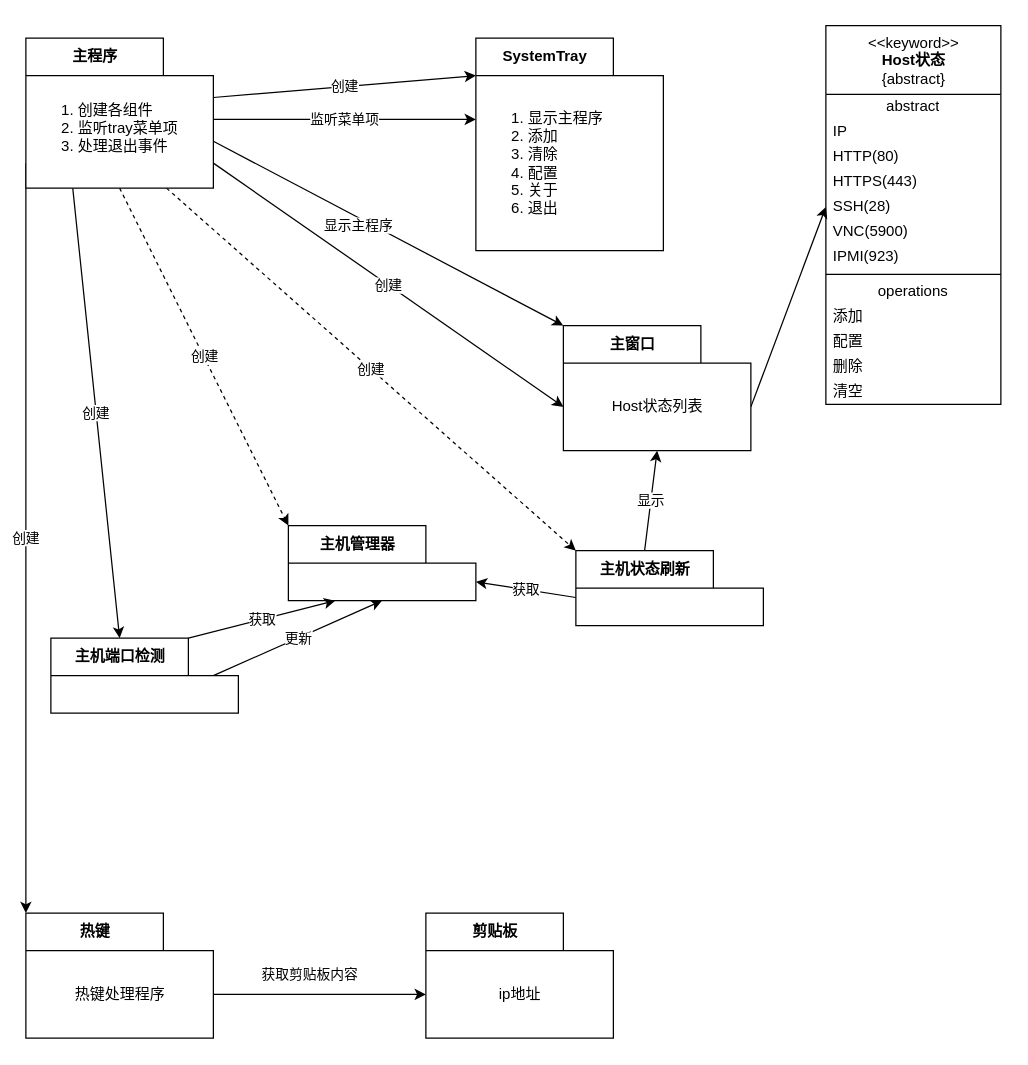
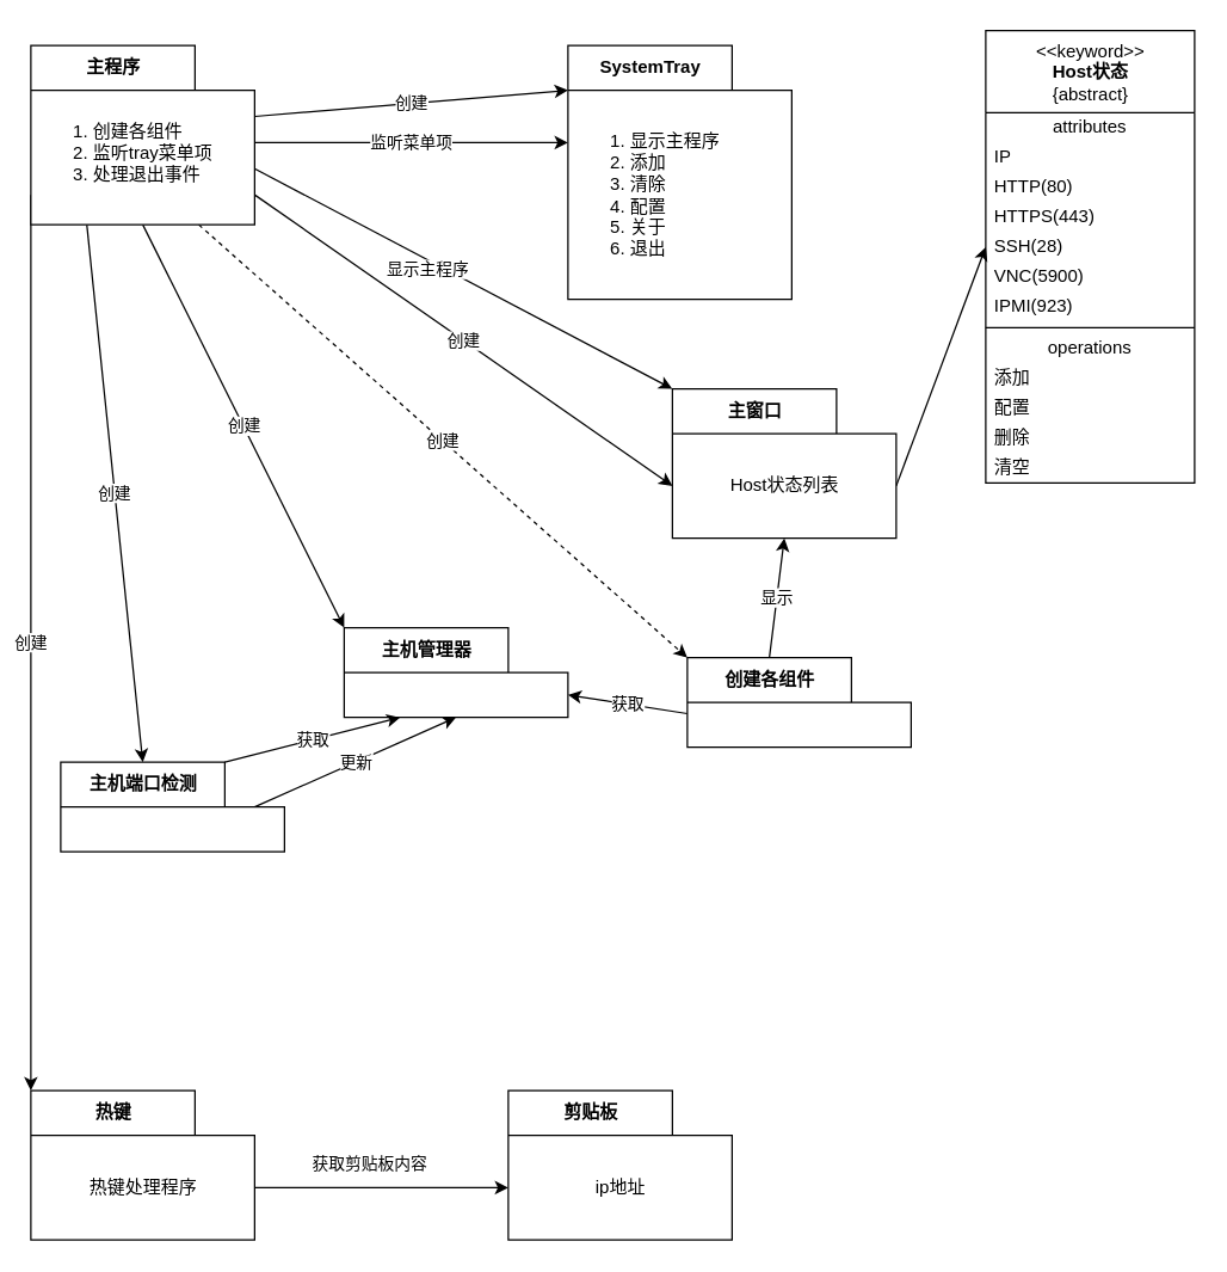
- <mxCell id="16" value="abstract" style="text;html=1;strokeColor=none;fillColor=none;align=center;verticalAlign=middle;spacingLeft=4;spacingRight=4;overflow=hidden;rotatable=0;points=[[0,0.5],[1,0.5]];portConstraint=eastwest;" parent="15" vertex="1"><mxGeometry y="55" width="140" height="20" as="geometry" /></mxCell>
+ <mxCell id="16" value="attributes" style="text;html=1;strokeColor=none;fillColor=none;align=center;verticalAlign=middle;spacingLeft=4;spacingRight=4;overflow=hidden;rotatable=0;points=[[0,0.5],[1,0.5]];portConstraint=eastwest;" parent="15" vertex="1"><mxGeometry y="55" width="140" height="20" as="geometry" /></mxCell>
- <mxCell id="2" value="创建" style="edgeStyle=none;html=1;exitX=0.5;exitY=1;exitDx=0;exitDy=0;exitPerimeter=0;entryX=0;entryY=0;entryDx=0;entryDy=0;entryPerimeter=0;dashed=1;" edge="1" parent="1" source="9" target="38"><mxGeometry relative="1" as="geometry" /></mxCell>
+ <mxCell id="2" value="创建" style="edgeStyle=none;html=1;exitX=0.5;exitY=1;exitDx=0;exitDy=0;exitPerimeter=0;entryX=0;entryY=0;entryDx=0;entryDy=0;entryPerimeter=0;" edge="1" parent="1" source="9" target="38"><mxGeometry relative="1" as="geometry" /></mxCell>
- <mxCell id="46" value="主机状态刷新" style="shape=folder;fontStyle=1;tabWidth=110;tabHeight=30;tabPosition=left;html=1;boundedLbl=1;labelInHeader=1;container=1;collapsible=0;" vertex="1" parent="1"><mxGeometry x="460" y="440" width="150" height="60" as="geometry" /></mxCell>
+ <mxCell id="46" value="创建各组件" style="shape=folder;fontStyle=1;tabWidth=110;tabHeight=30;tabPosition=left;html=1;boundedLbl=1;labelInHeader=1;container=1;collapsible=0;" vertex="1" parent="1"><mxGeometry x="460" y="440" width="150" height="60" as="geometry" /></mxCell>
